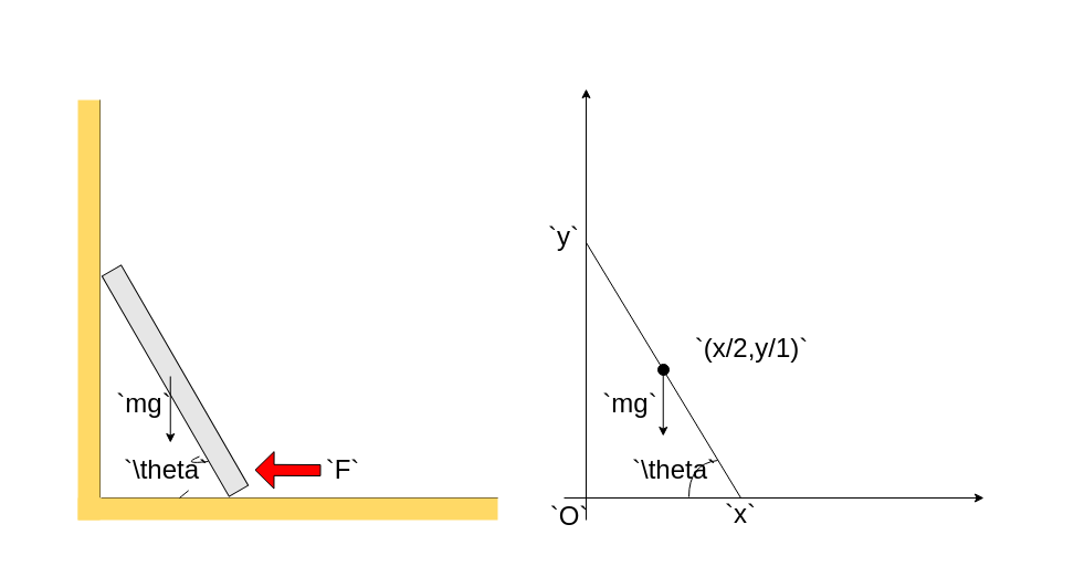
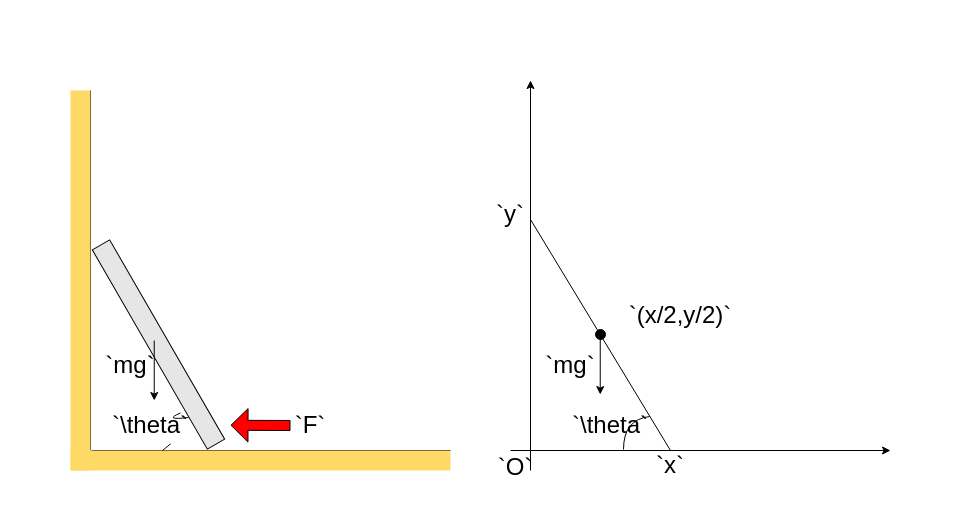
- <mxCell id="21" value="`(x/2,y/1)`" style="text;html=1;align=center;verticalAlign=middle;whiteSpace=wrap;rounded=0;fontSize=24;" vertex="1" parent="1"><mxGeometry x="650" y="300" width="60" height="30" as="geometry" /></mxCell>
+ <mxCell id="21" value="`(x/2,y/2)`" style="text;html=1;align=center;verticalAlign=middle;whiteSpace=wrap;rounded=0;fontSize=24;" vertex="1" parent="1"><mxGeometry x="650" y="300" width="60" height="30" as="geometry" /></mxCell>
